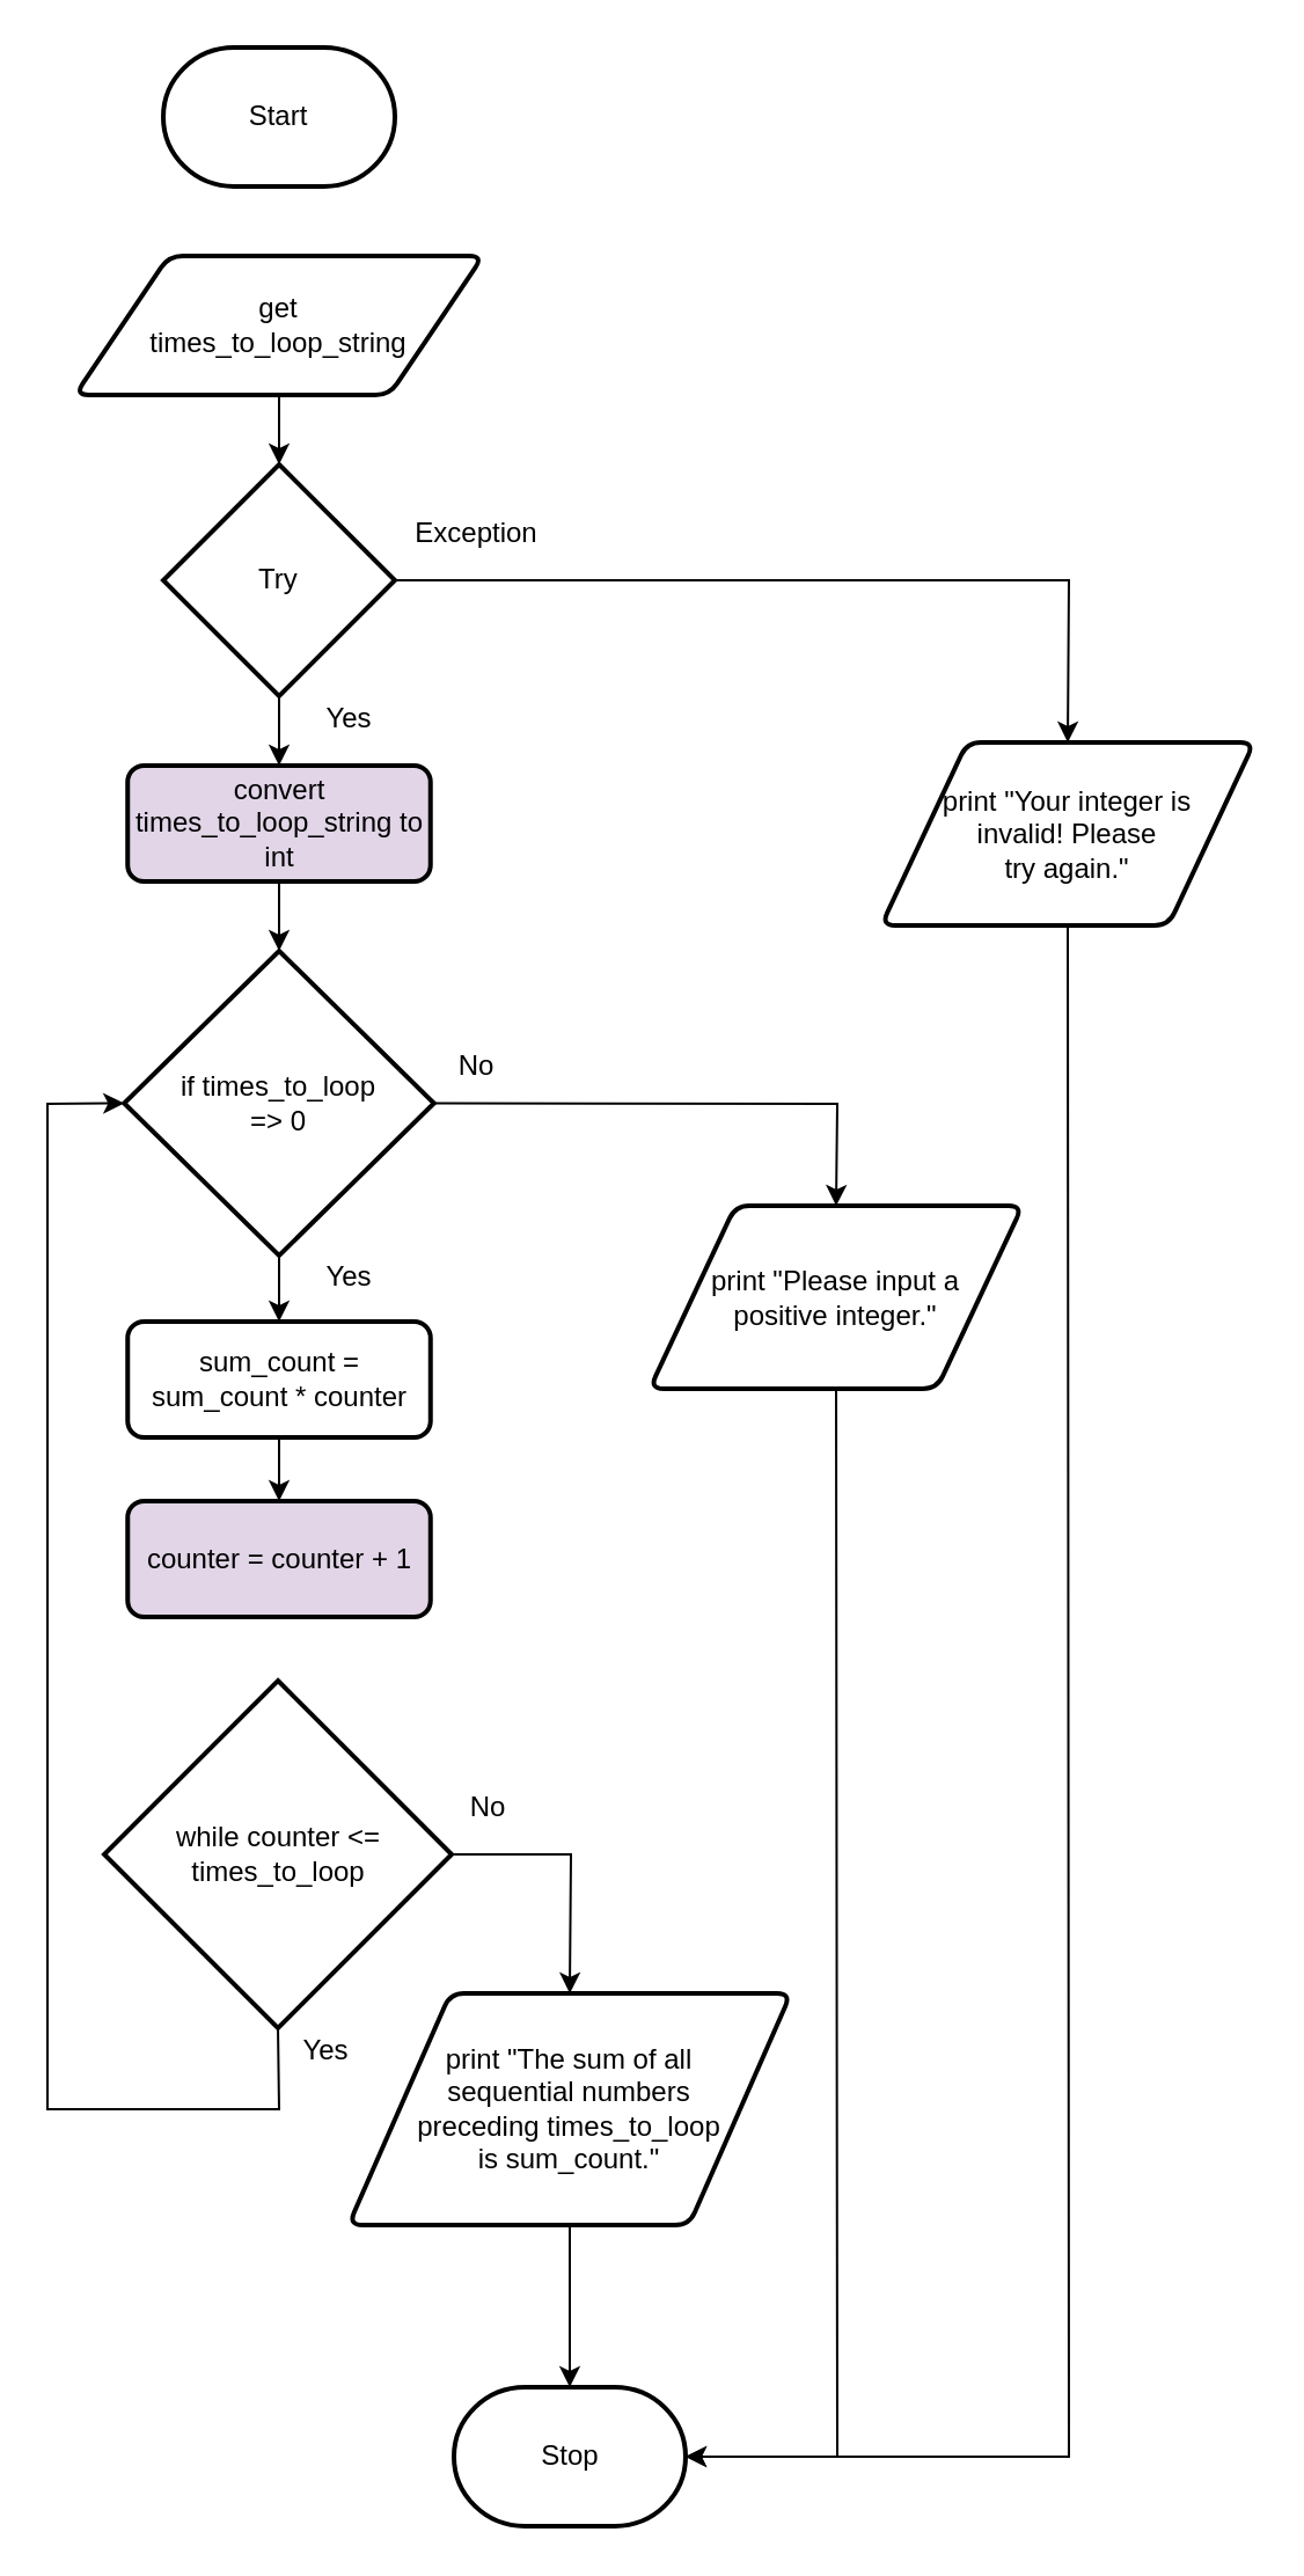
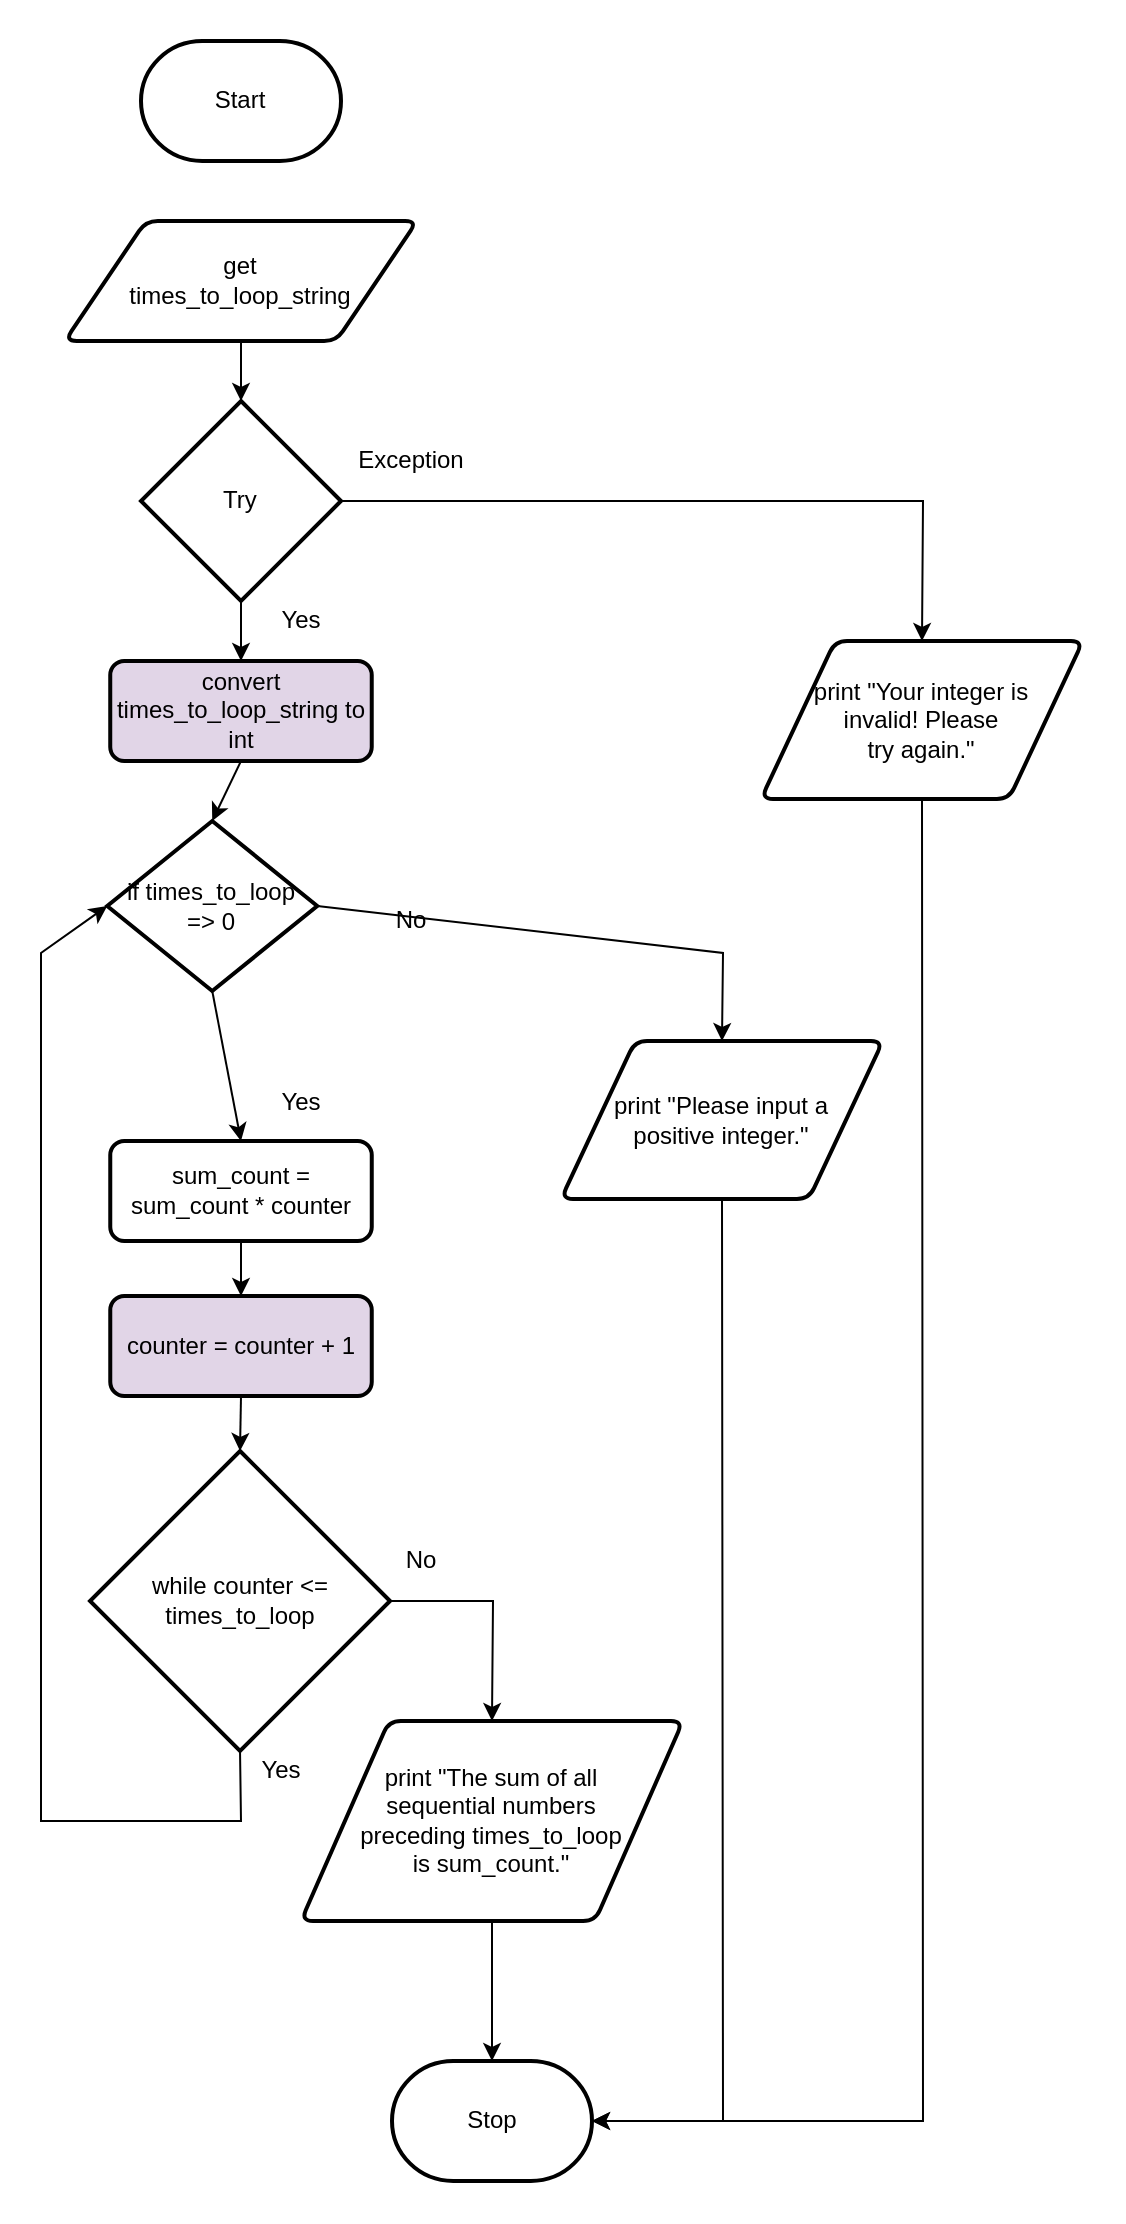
- <mxCell id="28" value="if times_to_loop&lt;br&gt;=&amp;gt; 0" style="strokeWidth=2;html=1;shape=mxgraph.flowchart.decision;whiteSpace=wrap;" vertex="1" parent="1"><mxGeometry x="53.12" y="410" width="133.75" height="131.48" as="geometry" /></mxCell>
+ <mxCell id="28" value="if times_to_loop&lt;br&gt;=&amp;gt; 0" style="strokeWidth=2;html=1;shape=mxgraph.flowchart.decision;whiteSpace=wrap;" vertex="1" parent="1"><mxGeometry x="53.12" y="410" width="105" height="85" as="geometry" /></mxCell>
+ <mxCell id="24" style="edgeStyle=none;html=1;exitX=0.5;exitY=1;exitDx=0;exitDy=0;entryX=0.5;entryY=0;entryDx=0;entryDy=0;entryPerimeter=0;" edge="1" parent="1" source="25" target="8"><mxGeometry relative="1" as="geometry" /></mxCell>
